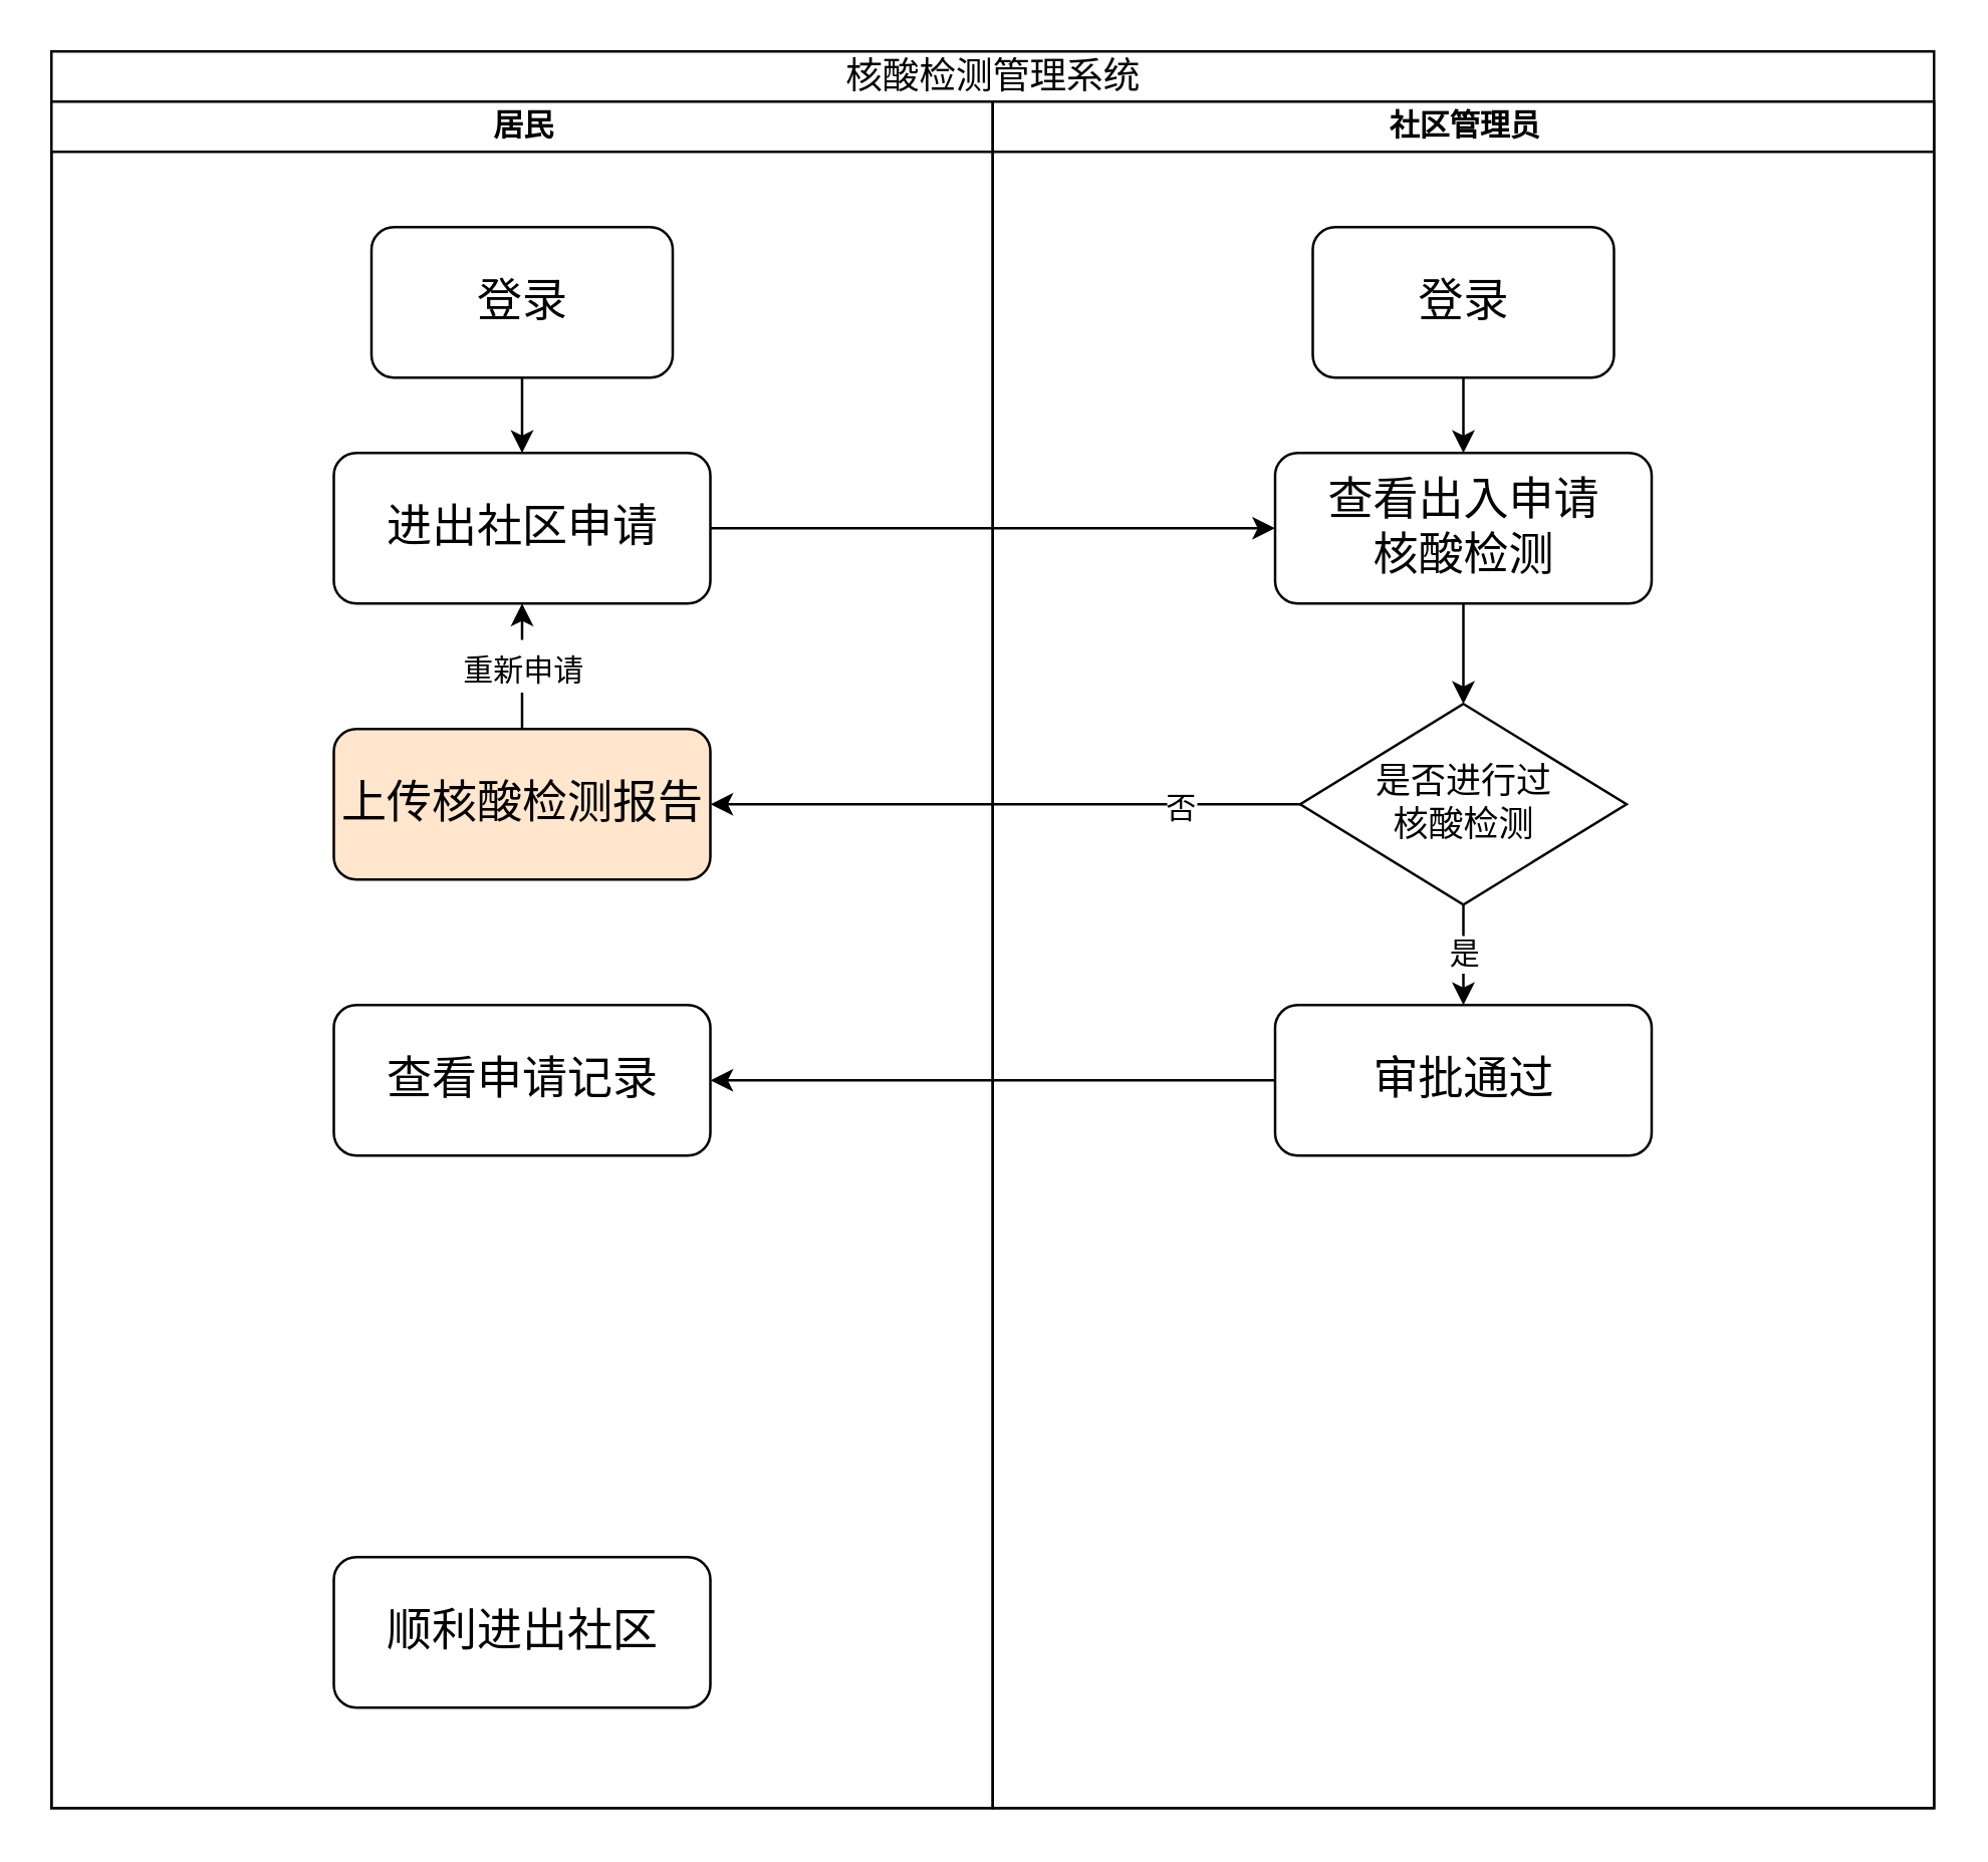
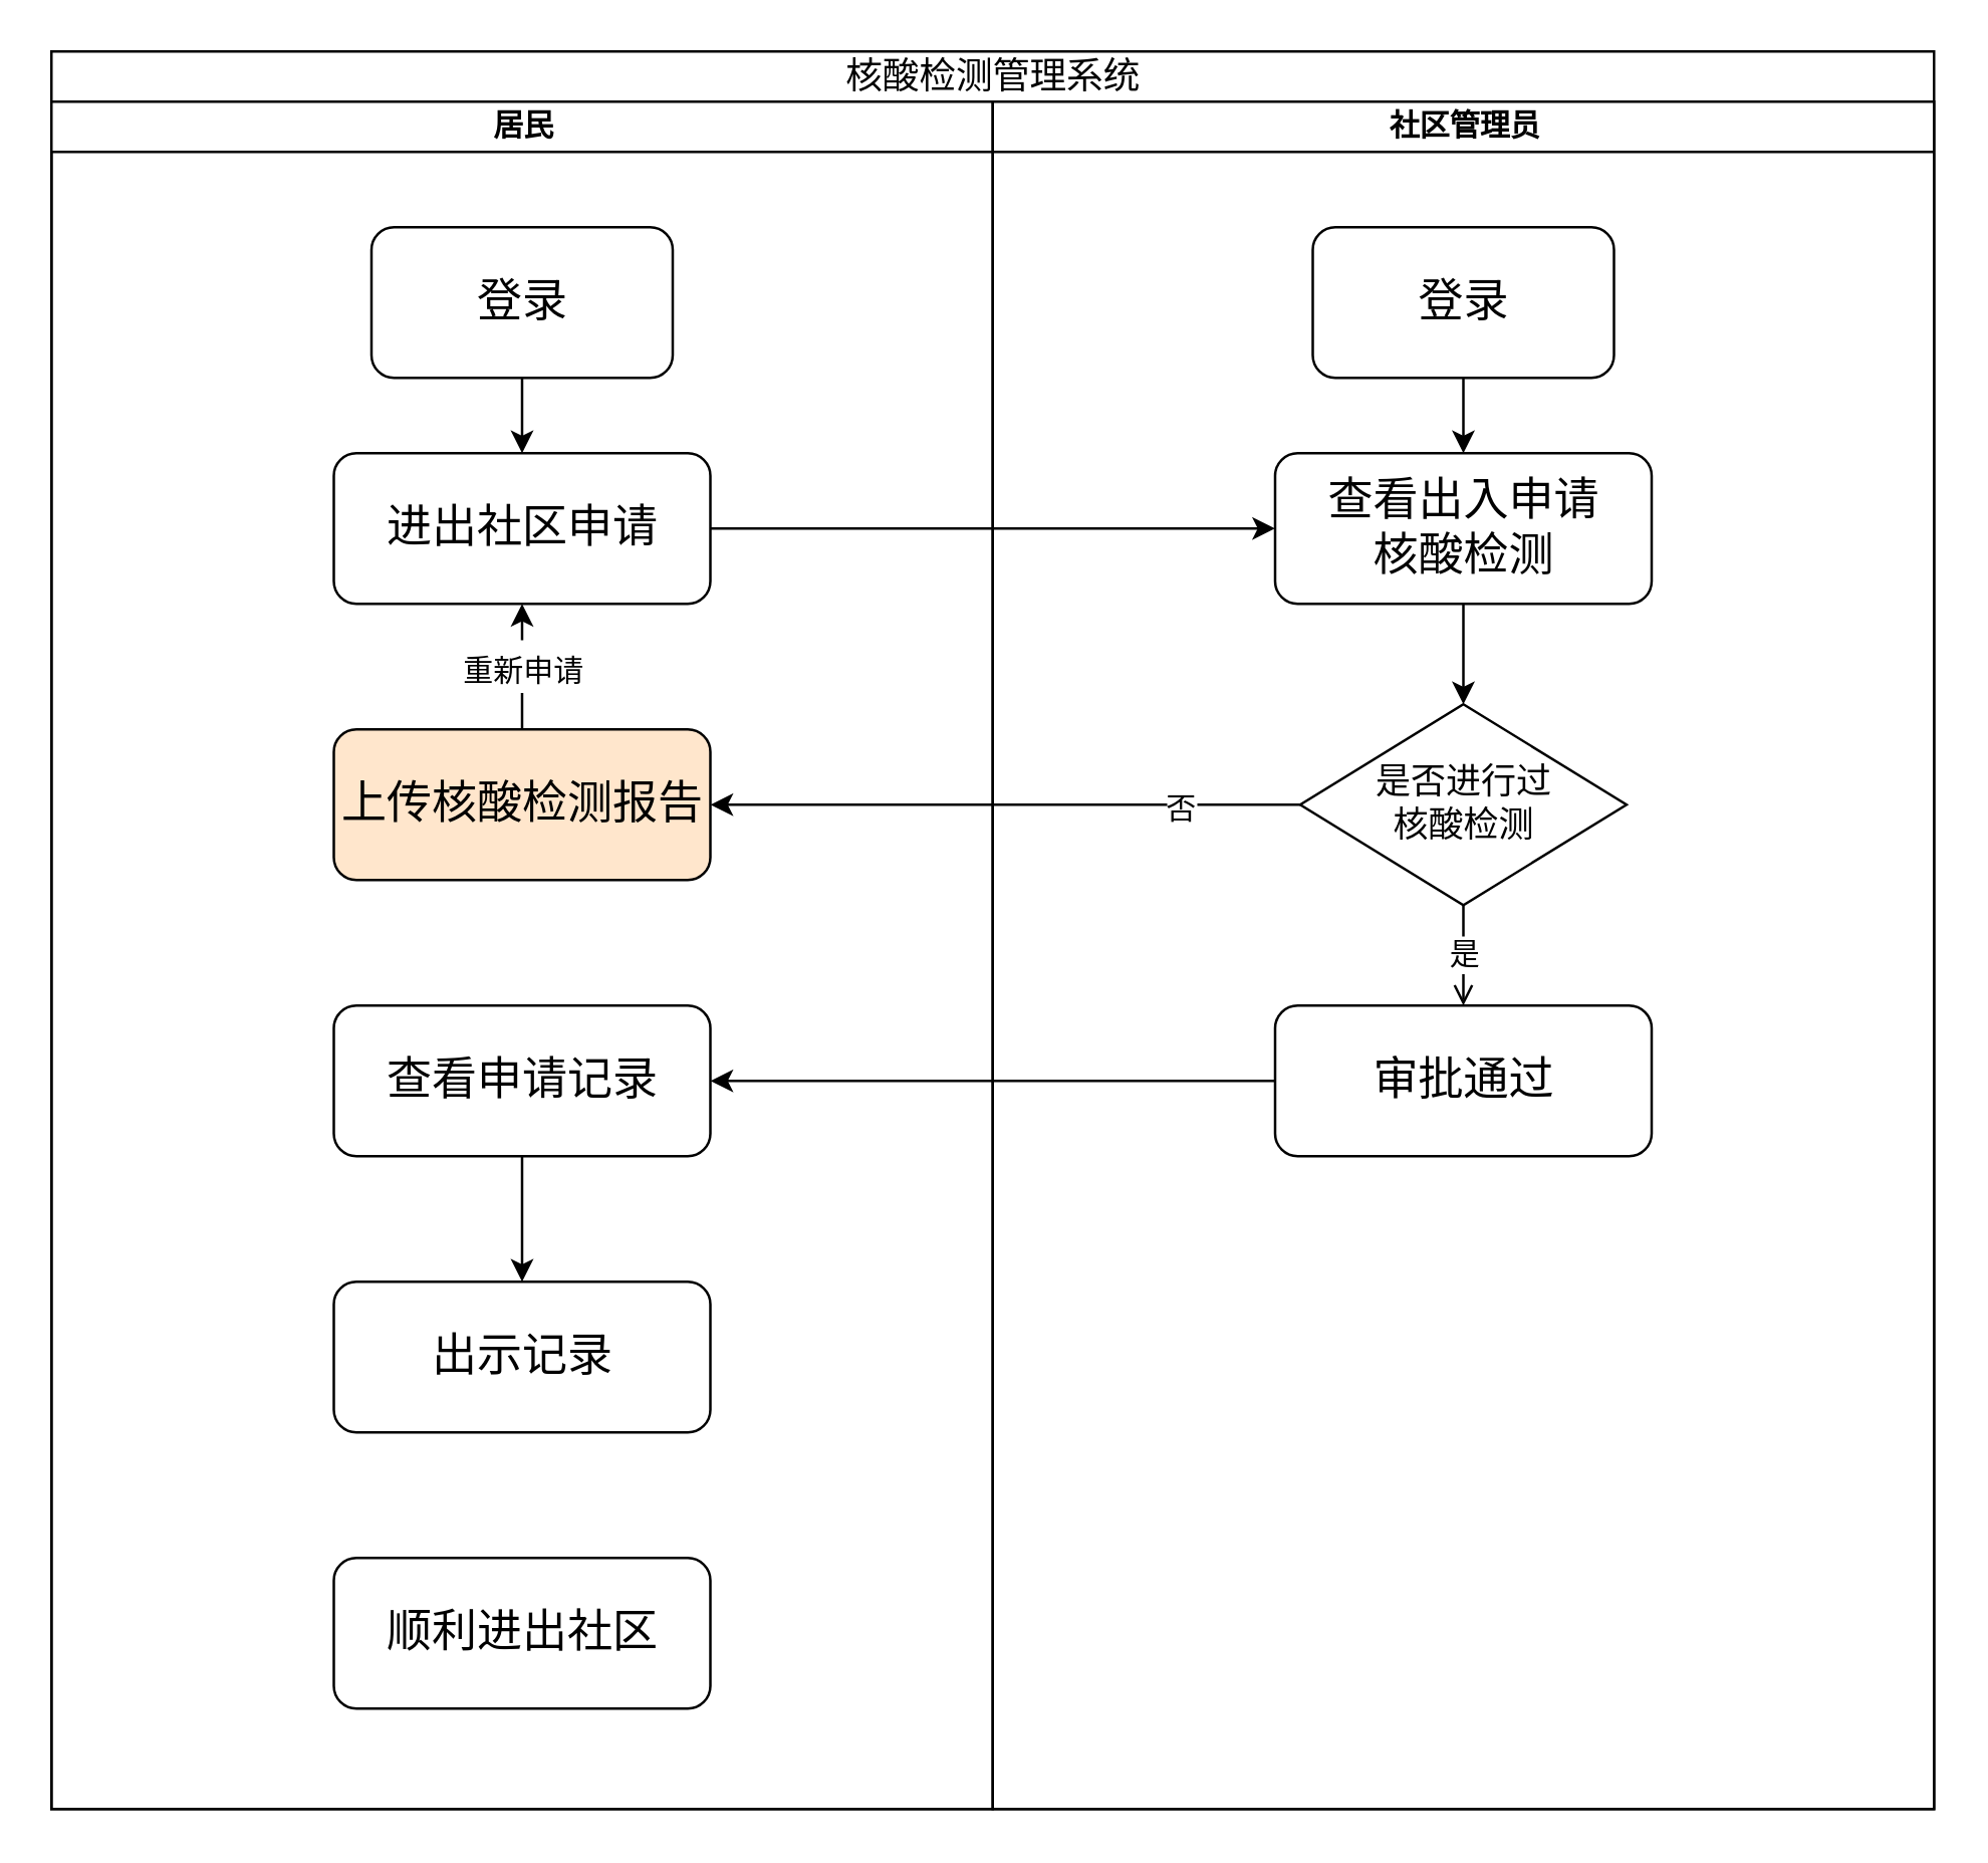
- <mxCell id="18" value="是" style="edgeStyle=orthogonalEdgeStyle;rounded=0;orthogonalLoop=1;jettySize=auto;html=1;exitX=0.5;exitY=1;exitDx=0;exitDy=0;entryX=0.5;entryY=0;entryDx=0;entryDy=0;fontFamily=Helvetica;fontSize=12;" edge="1" parent="13" source="19" target="20"><mxGeometry relative="1" as="geometry" /></mxCell>
+ <mxCell id="18" value="是" style="edgeStyle=orthogonalEdgeStyle;rounded=0;orthogonalLoop=1;jettySize=auto;html=1;exitX=0.5;exitY=1;exitDx=0;exitDy=0;entryX=0.5;entryY=0;entryDx=0;entryDy=0;fontFamily=Helvetica;fontSize=12;endArrow=open;" edge="1" parent="13" source="19" target="20"><mxGeometry relative="1" as="geometry" /></mxCell>
+ <mxCell id="9" style="edgeStyle=orthogonalEdgeStyle;rounded=0;orthogonalLoop=1;jettySize=auto;html=1;exitX=0.5;exitY=1;exitDx=0;exitDy=0;entryX=0.5;entryY=0;entryDx=0;entryDy=0;fontFamily=Helvetica;fontSize=12;" edge="1" parent="3" source="10" target="11"><mxGeometry relative="1" as="geometry" /></mxCell>
+ <mxCell id="11" value="&lt;div class=&quot;page&quot; title=&quot;Page 1&quot; style=&quot;&quot;&gt;&lt;div class=&quot;layoutArea&quot;&gt;&lt;div class=&quot;column&quot;&gt;&lt;p&gt;&lt;font size=&quot;4&quot; face=&quot;Verdana&quot;&gt;出示记录&lt;/font&gt;&lt;/p&gt;&lt;/div&gt;&lt;/div&gt;&lt;/div&gt;" style="rounded=1;whiteSpace=wrap;html=1;fontFamily=Helvetica;align=center;spacing=2;" vertex="1" parent="3"><mxGeometry x="112.5" y="470" width="150" height="60" as="geometry" /></mxCell>
